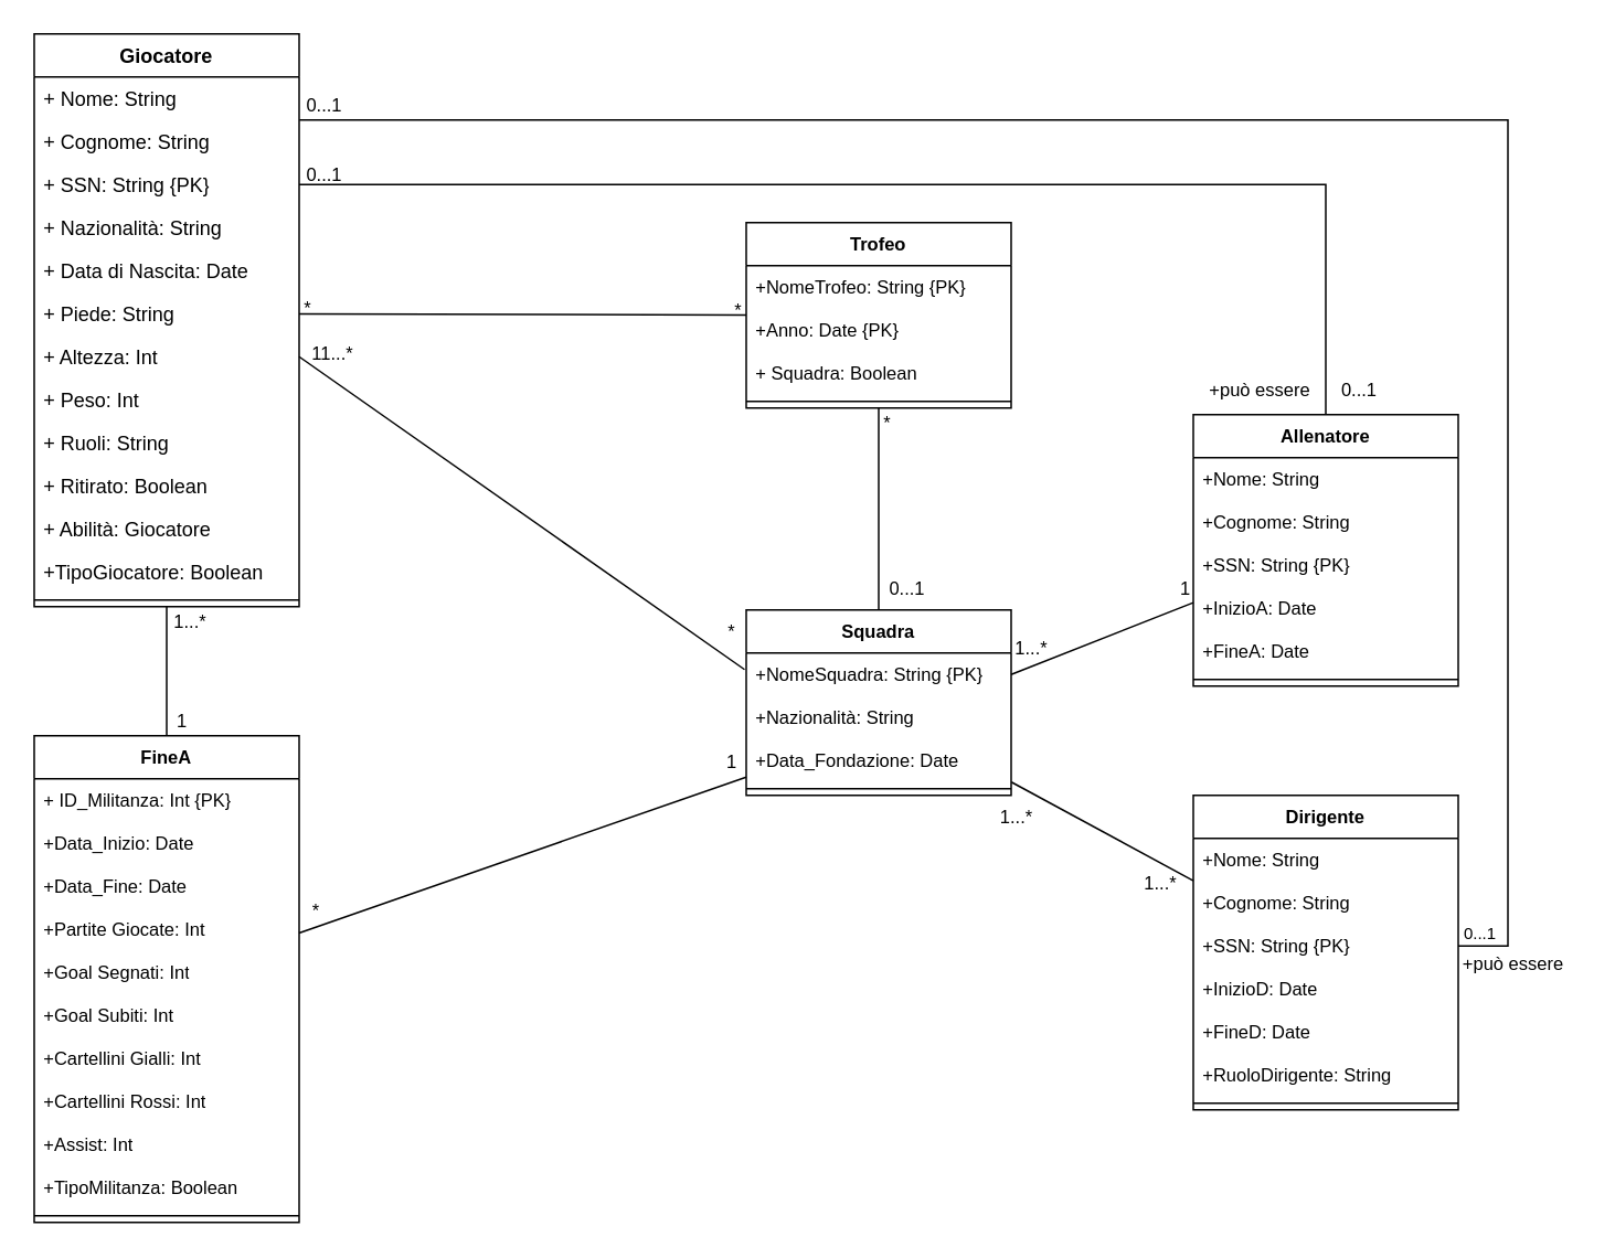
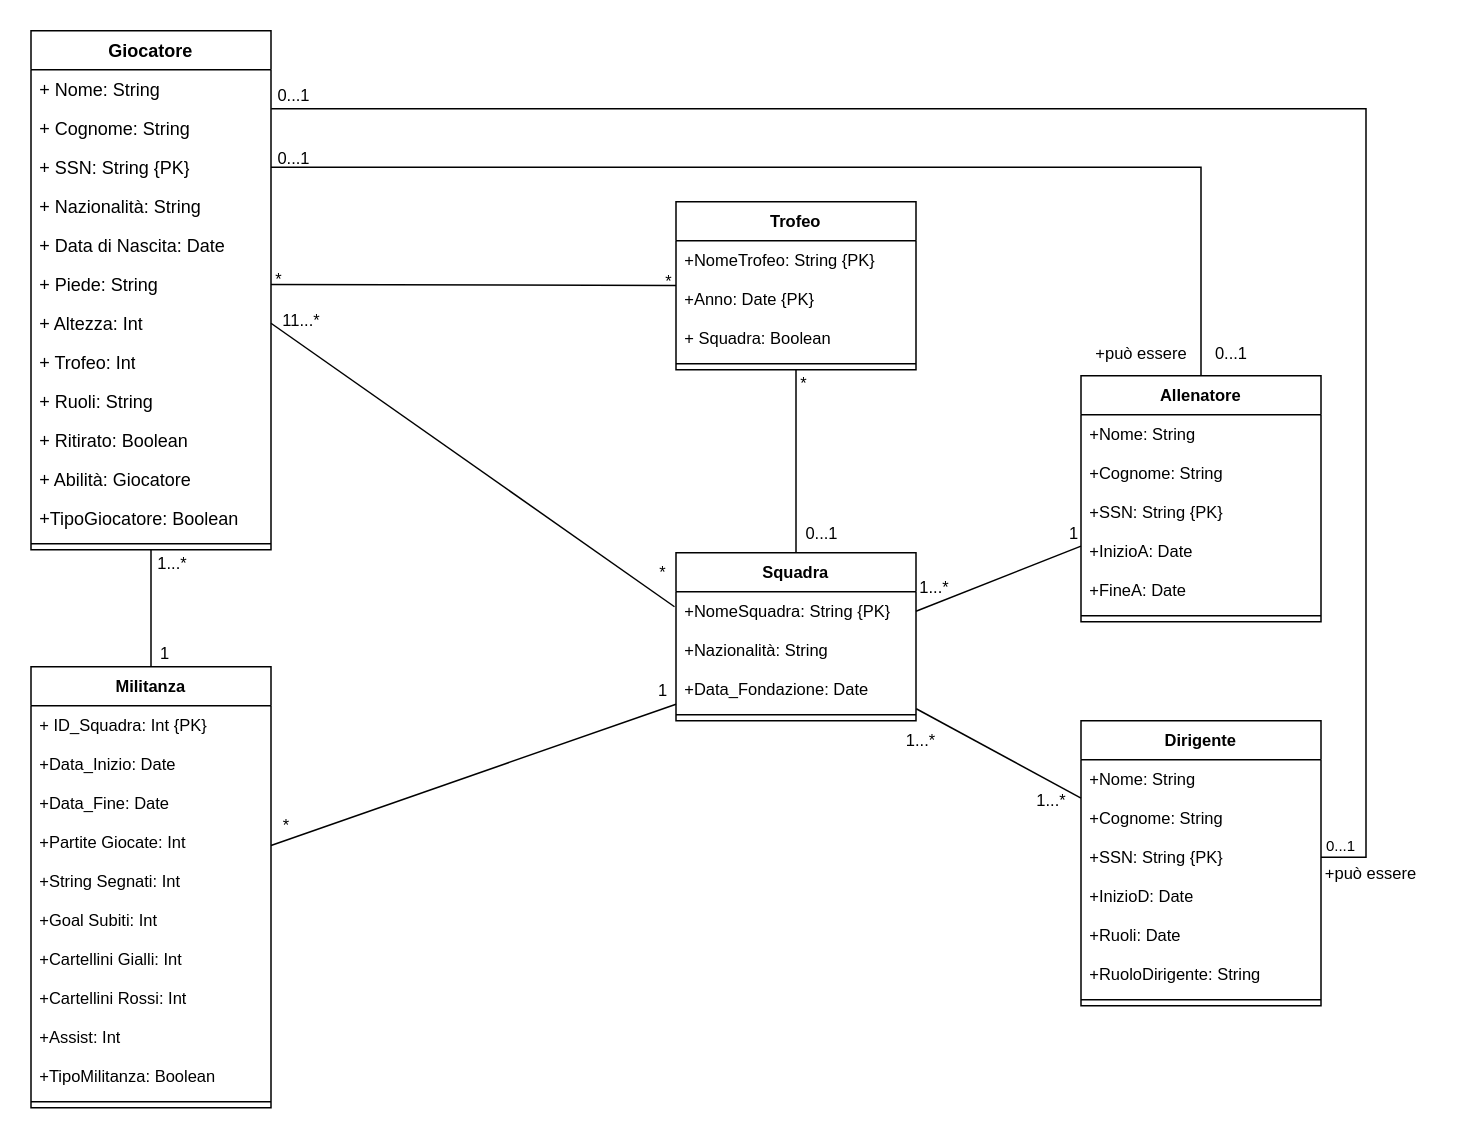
- <mxCell id="10" value="+ Peso: Int" style="text;strokeColor=none;fillColor=none;align=left;verticalAlign=top;spacingLeft=4;spacingRight=4;overflow=hidden;rotatable=0;points=[[0,0.5],[1,0.5]];portConstraint=eastwest;whiteSpace=wrap;html=1;" parent="2" vertex="1"><mxGeometry y="208" width="160" height="26" as="geometry" /></mxCell>
+ <mxCell id="10" value="+ Trofeo: Int" style="text;strokeColor=none;fillColor=none;align=left;verticalAlign=top;spacingLeft=4;spacingRight=4;overflow=hidden;rotatable=0;points=[[0,0.5],[1,0.5]];portConstraint=eastwest;whiteSpace=wrap;html=1;" parent="2" vertex="1"><mxGeometry y="208" width="160" height="26" as="geometry" /></mxCell>
- <mxCell id="37" value="FineA" style="swimlane;fontStyle=1;align=center;verticalAlign=top;childLayout=stackLayout;horizontal=1;startSize=26;horizontalStack=0;resizeParent=1;resizeParentMax=0;resizeLast=0;collapsible=1;marginBottom=0;whiteSpace=wrap;html=1;fontFamily=Helvetica;fontSize=11;fontColor=default;" parent="1" vertex="1"><mxGeometry x="20" y="444" width="160" height="294" as="geometry" /></mxCell>
+ <mxCell id="37" value="Militanza" style="swimlane;fontStyle=1;align=center;verticalAlign=top;childLayout=stackLayout;horizontal=1;startSize=26;horizontalStack=0;resizeParent=1;resizeParentMax=0;resizeLast=0;collapsible=1;marginBottom=0;whiteSpace=wrap;html=1;fontFamily=Helvetica;fontSize=11;fontColor=default;" parent="1" vertex="1"><mxGeometry x="20" y="444" width="160" height="294" as="geometry" /></mxCell>
- <mxCell id="38" value="+ ID_Militanza: Int {PK}" style="text;strokeColor=none;fillColor=none;align=left;verticalAlign=top;spacingLeft=4;spacingRight=4;overflow=hidden;rotatable=0;points=[[0,0.5],[1,0.5]];portConstraint=eastwest;whiteSpace=wrap;html=1;fontSize=11;fontFamily=Helvetica;fontColor=default;" parent="37" vertex="1"><mxGeometry y="26" width="160" height="26" as="geometry" /></mxCell>
+ <mxCell id="38" value="+ ID_Squadra: Int {PK}" style="text;strokeColor=none;fillColor=none;align=left;verticalAlign=top;spacingLeft=4;spacingRight=4;overflow=hidden;rotatable=0;points=[[0,0.5],[1,0.5]];portConstraint=eastwest;whiteSpace=wrap;html=1;fontSize=11;fontFamily=Helvetica;fontColor=default;" parent="37" vertex="1"><mxGeometry y="26" width="160" height="26" as="geometry" /></mxCell>
- <mxCell id="42" value="+Goal Segnati: Int" style="text;strokeColor=none;fillColor=none;align=left;verticalAlign=top;spacingLeft=4;spacingRight=4;overflow=hidden;rotatable=0;points=[[0,0.5],[1,0.5]];portConstraint=eastwest;whiteSpace=wrap;html=1;fontSize=11;fontFamily=Helvetica;fontColor=default;" parent="37" vertex="1"><mxGeometry y="130" width="160" height="26" as="geometry" /></mxCell>
+ <mxCell id="42" value="+String Segnati: Int" style="text;strokeColor=none;fillColor=none;align=left;verticalAlign=top;spacingLeft=4;spacingRight=4;overflow=hidden;rotatable=0;points=[[0,0.5],[1,0.5]];portConstraint=eastwest;whiteSpace=wrap;html=1;fontSize=11;fontFamily=Helvetica;fontColor=default;" parent="37" vertex="1"><mxGeometry y="130" width="160" height="26" as="geometry" /></mxCell>
- <mxCell id="66" value="+FineD: Date" style="text;strokeColor=none;fillColor=none;align=left;verticalAlign=top;spacingLeft=4;spacingRight=4;overflow=hidden;rotatable=0;points=[[0,0.5],[1,0.5]];portConstraint=eastwest;whiteSpace=wrap;html=1;fontSize=11;fontFamily=Helvetica;fontColor=default;" parent="61" vertex="1"><mxGeometry y="130" width="160" height="26" as="geometry" /></mxCell>
+ <mxCell id="66" value="+Ruoli: Date" style="text;strokeColor=none;fillColor=none;align=left;verticalAlign=top;spacingLeft=4;spacingRight=4;overflow=hidden;rotatable=0;points=[[0,0.5],[1,0.5]];portConstraint=eastwest;whiteSpace=wrap;html=1;fontSize=11;fontFamily=Helvetica;fontColor=default;" parent="61" vertex="1"><mxGeometry y="130" width="160" height="26" as="geometry" /></mxCell>
